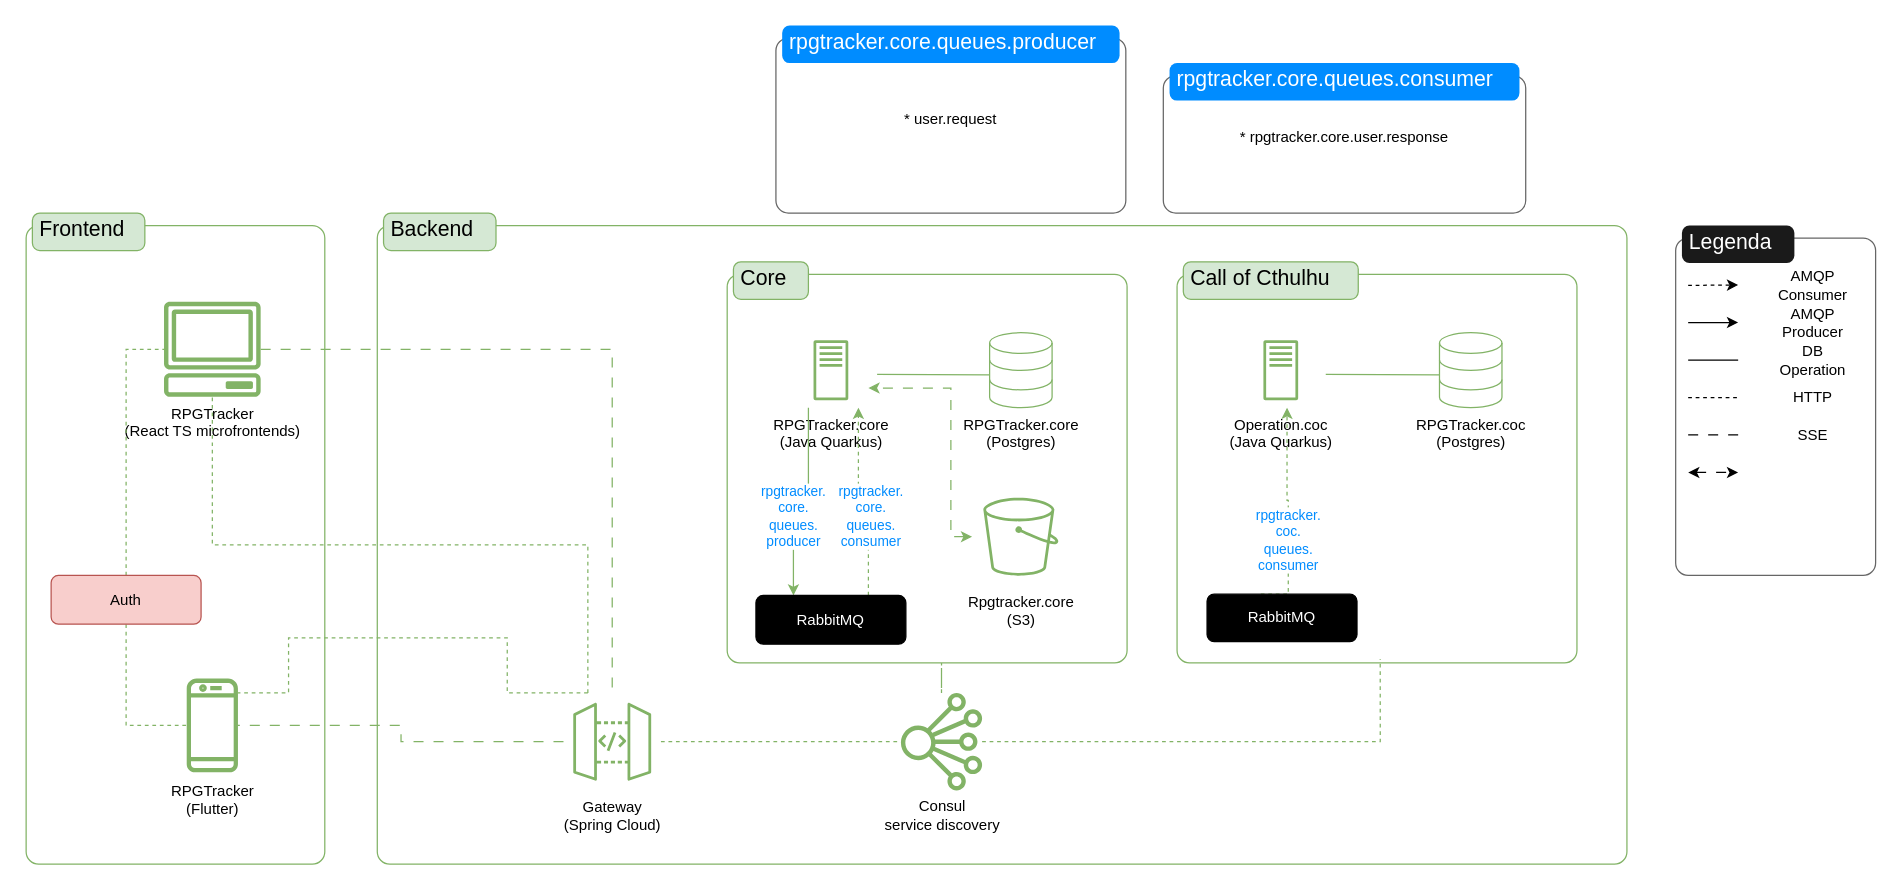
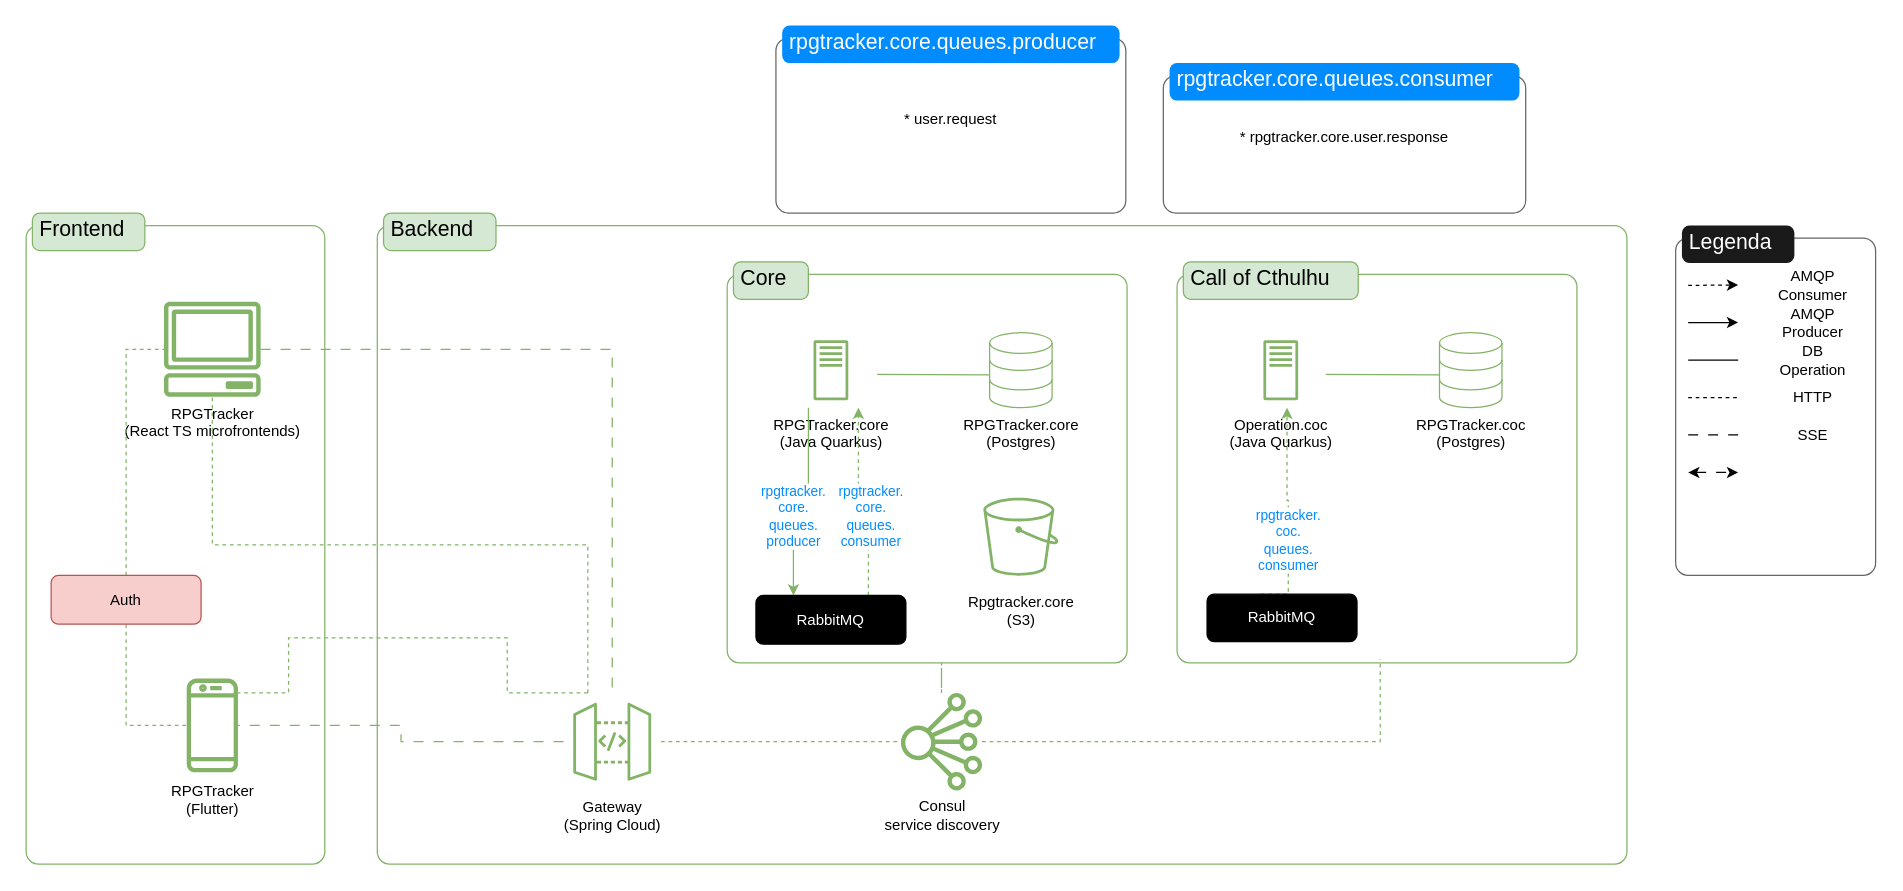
- <mxCell id="23" style="edgeStyle=orthogonalEdgeStyle;rounded=0;orthogonalLoop=1;jettySize=auto;html=1;exitX=0;exitY=0.5;exitDx=0;exitDy=0;exitPerimeter=0;endArrow=classic;endFill=1;dashed=1;dashPattern=8 8;fillColor=#d5e8d4;strokeColor=#82b366;startArrow=classic;startFill=1;" parent="13" source="24" target="15" edge="1"><mxGeometry relative="1" as="geometry"><Array as="points"><mxPoint x="179" y="220" /><mxPoint x="179" y="101" /></Array></mxGeometry></mxCell>
